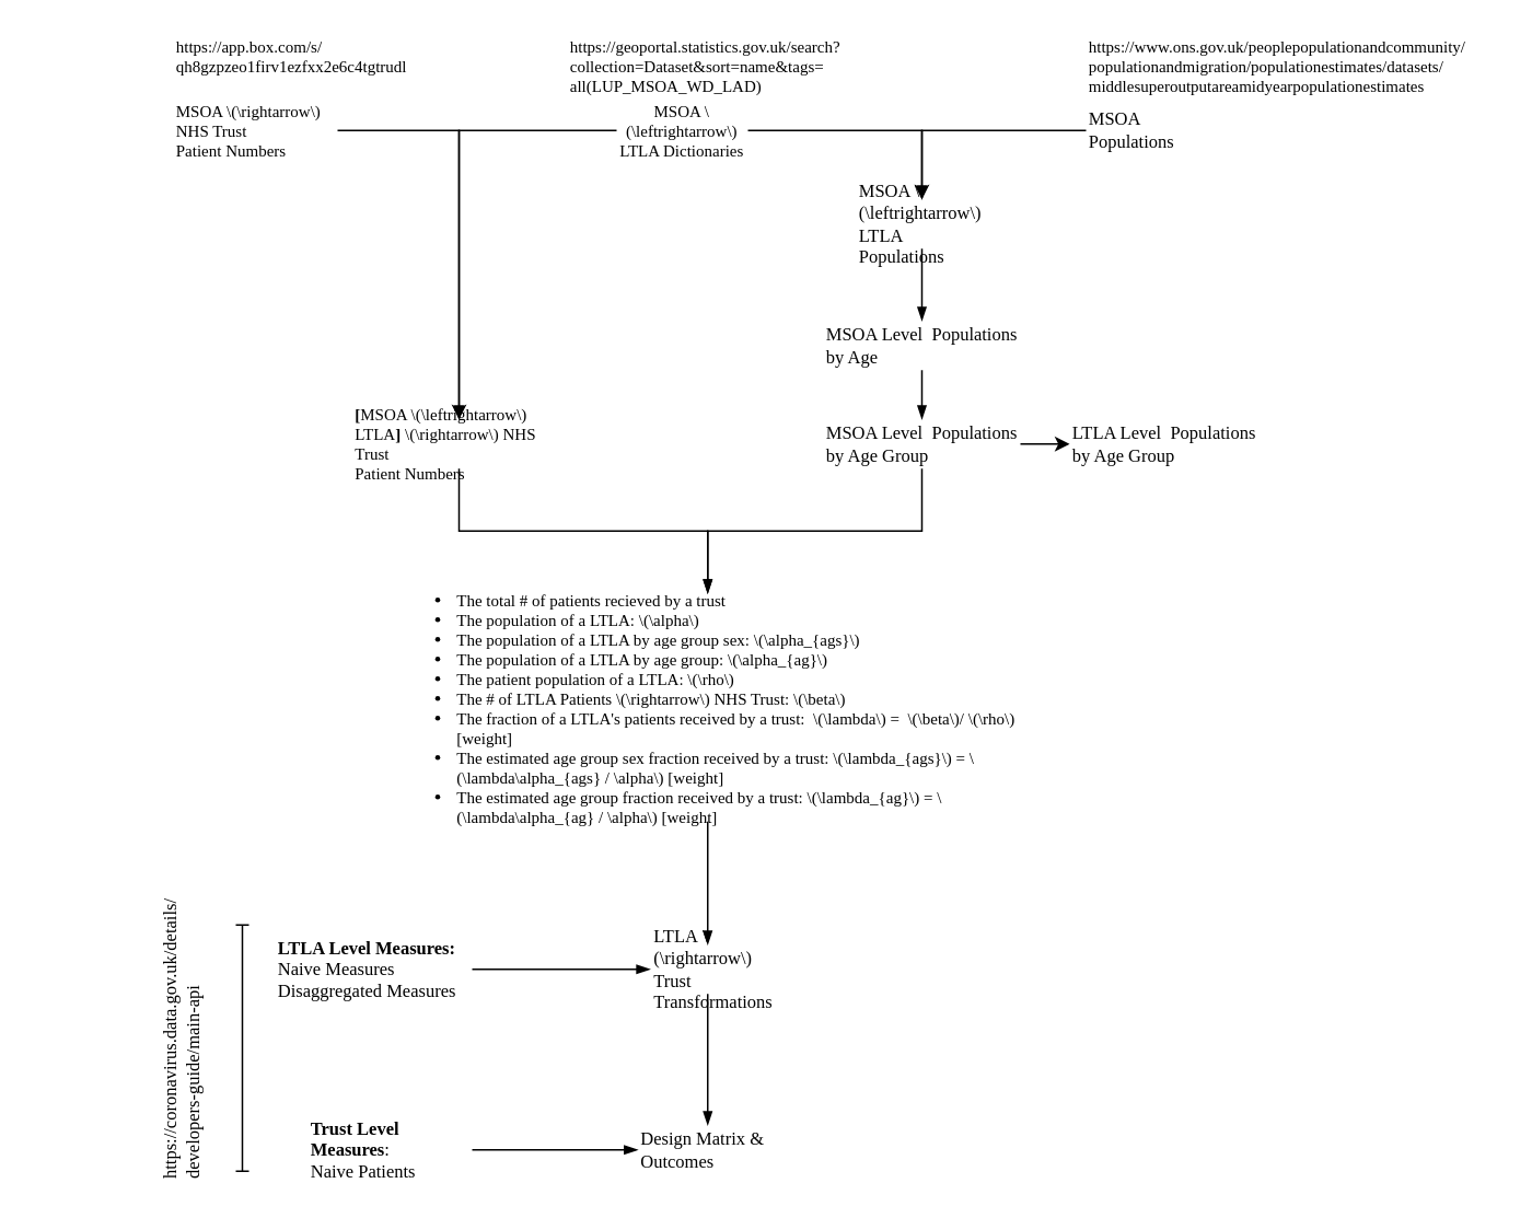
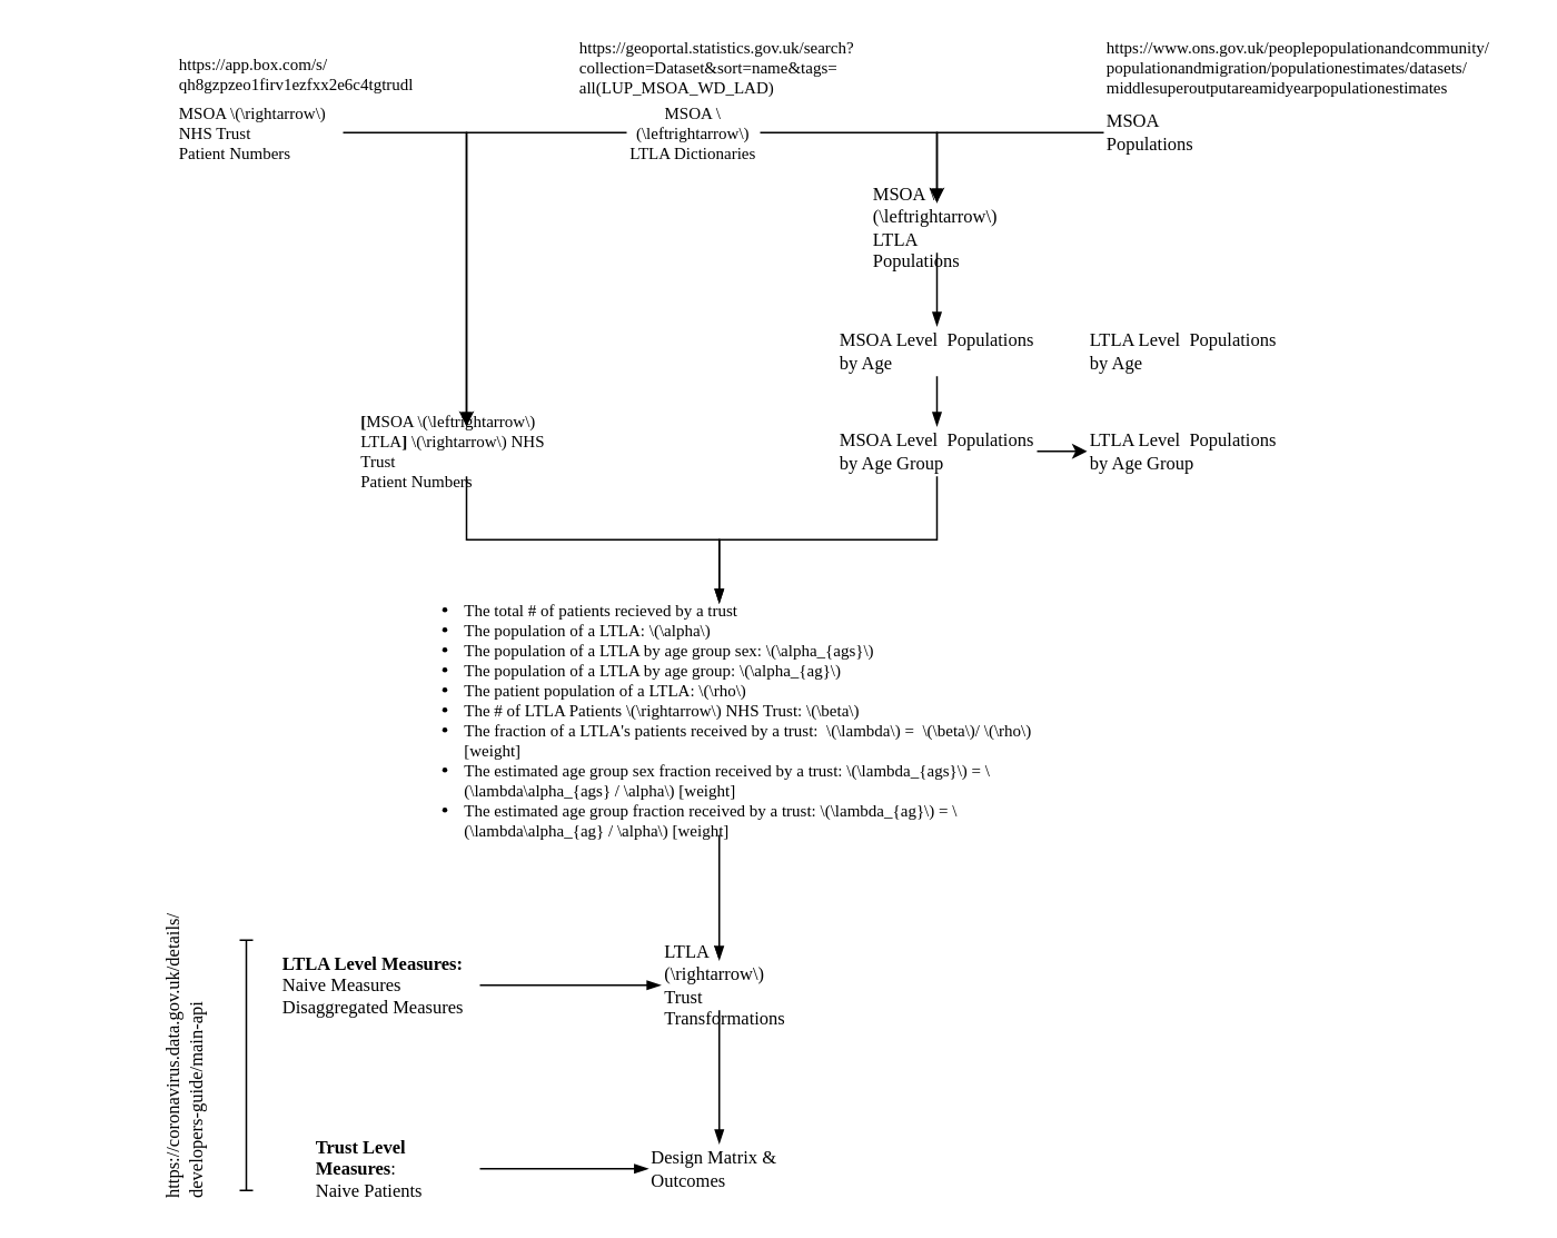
- <mxCell id="12" value="https://app.box.com/s/&lt;br style=&quot;font-size: 10px;&quot;&gt;qh8gzpzeo1firv1ezfxx2e6c4tgtrudl" style="text;html=1;strokeColor=none;fillColor=none;align=left;verticalAlign=middle;whiteSpace=wrap;rounded=1;fontFamily=Gafata;arcSize=39;fontSize=10;" vertex="1" parent="1"><mxGeometry x="105" y="19" width="180" height="30" as="geometry" /></mxCell>
+ <mxCell id="12" value="https://app.box.com/s/&lt;br style=&quot;font-size: 10px;&quot;&gt;qh8gzpzeo1firv1ezfxx2e6c4tgtrudl" style="text;html=1;strokeColor=none;fillColor=none;align=left;verticalAlign=middle;whiteSpace=wrap;rounded=1;fontFamily=Gafata;arcSize=39;fontSize=10;" vertex="1" parent="1"><mxGeometry x="105" y="29" width="180" height="30" as="geometry" /></mxCell>
+ <mxCell id="21" value="LTLA Level&amp;nbsp;&amp;nbsp;Populations by Age" style="text;html=1;strokeColor=none;fillColor=none;align=left;verticalAlign=middle;whiteSpace=wrap;rounded=1;fontFamily=Gafata;arcSize=39;fontSize=11;" vertex="1" parent="1"><mxGeometry x="651" y="195" width="120" height="30" as="geometry" /></mxCell>
